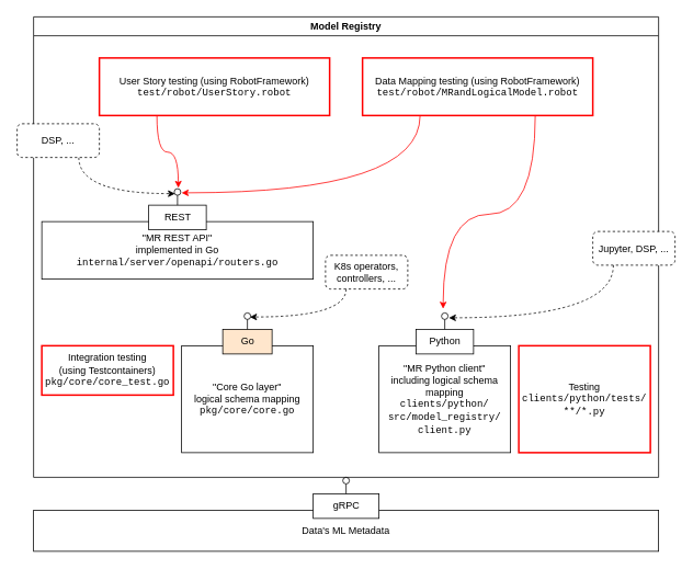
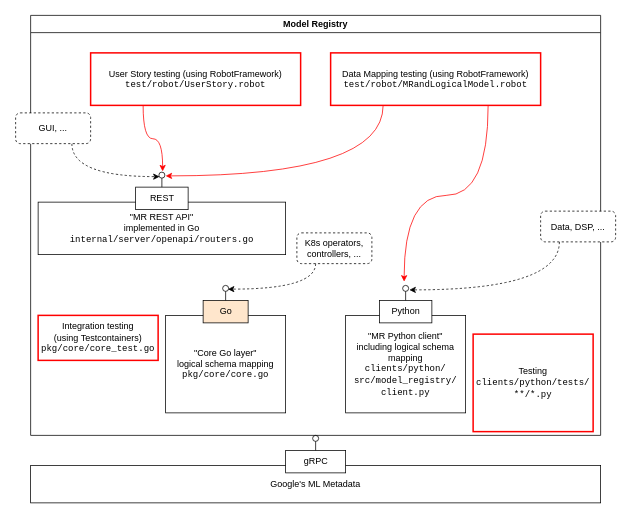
- <mxCell id="30" value="DSP, ..." style="rounded=1;whiteSpace=wrap;html=1;dashed=1;" vertex="1" parent="29"><mxGeometry x="-20" y="130" width="100" height="41" as="geometry" /></mxCell>
+ <mxCell id="30" value="GUI, ..." style="rounded=1;whiteSpace=wrap;html=1;dashed=1;" vertex="1" parent="29"><mxGeometry x="-20" y="130" width="100" height="41" as="geometry" /></mxCell>
- <mxCell id="31" value="Jupyter, DSP, ..." style="rounded=1;whiteSpace=wrap;html=1;dashed=1;" vertex="1" parent="29"><mxGeometry x="680" y="261" width="100" height="41" as="geometry" /></mxCell>
+ <mxCell id="31" value="Data, DSP, ..." style="rounded=1;whiteSpace=wrap;html=1;dashed=1;" vertex="1" parent="29"><mxGeometry x="680" y="261" width="100" height="41" as="geometry" /></mxCell>
- <mxCell id="10" value="Testing&lt;br&gt;&lt;font face=&quot;Courier New&quot;&gt;clients/python/tests/&lt;br&gt;**/*.py&lt;/font&gt;" style="rounded=0;whiteSpace=wrap;html=1;strokeWidth=2;strokeColor=#ff0000;" vertex="1" parent="1"><mxGeometry x="630" y="420" width="160" height="130" as="geometry" /></mxCell>
+ <mxCell id="10" value="Testing&lt;br&gt;&lt;font face=&quot;Courier New&quot;&gt;clients/python/tests/&lt;br&gt;**/*.py&lt;/font&gt;" style="rounded=0;whiteSpace=wrap;html=1;strokeWidth=2;strokeColor=#ff0000;" vertex="1" parent="1"><mxGeometry x="630" y="445" width="160" height="130" as="geometry" /></mxCell>
- <mxCell id="2" value="Data's ML Metadata" style="rounded=0;whiteSpace=wrap;html=1;" vertex="1" parent="1"><mxGeometry x="40" y="620" width="760" height="50" as="geometry" /></mxCell>
+ <mxCell id="2" value="Google's ML Metadata" style="rounded=0;whiteSpace=wrap;html=1;" vertex="1" parent="1"><mxGeometry x="40" y="620" width="760" height="50" as="geometry" /></mxCell>
